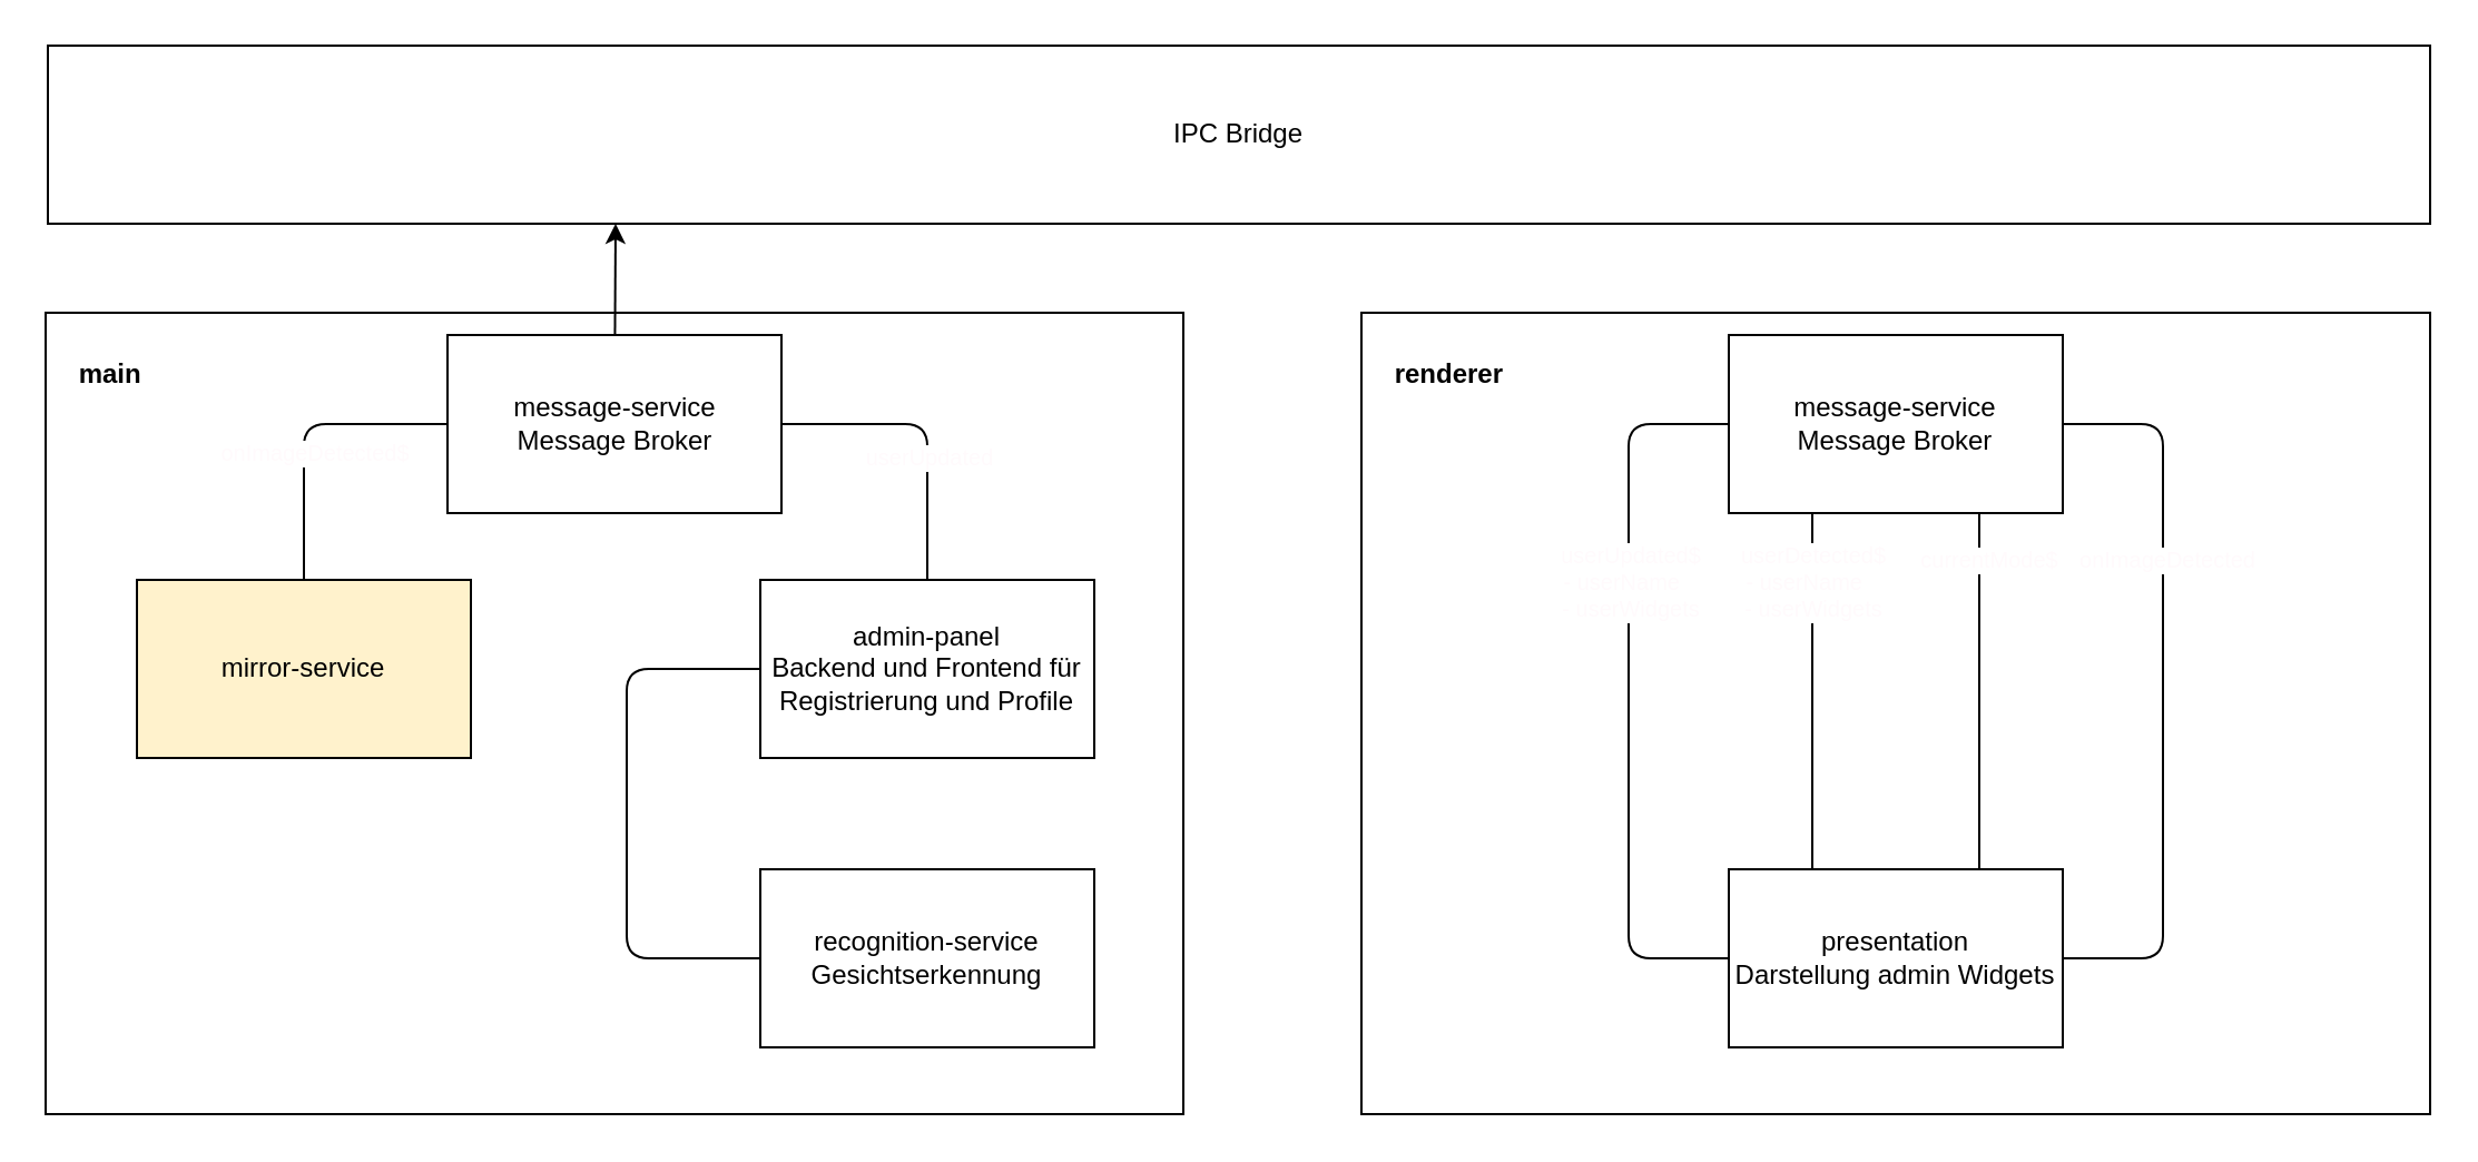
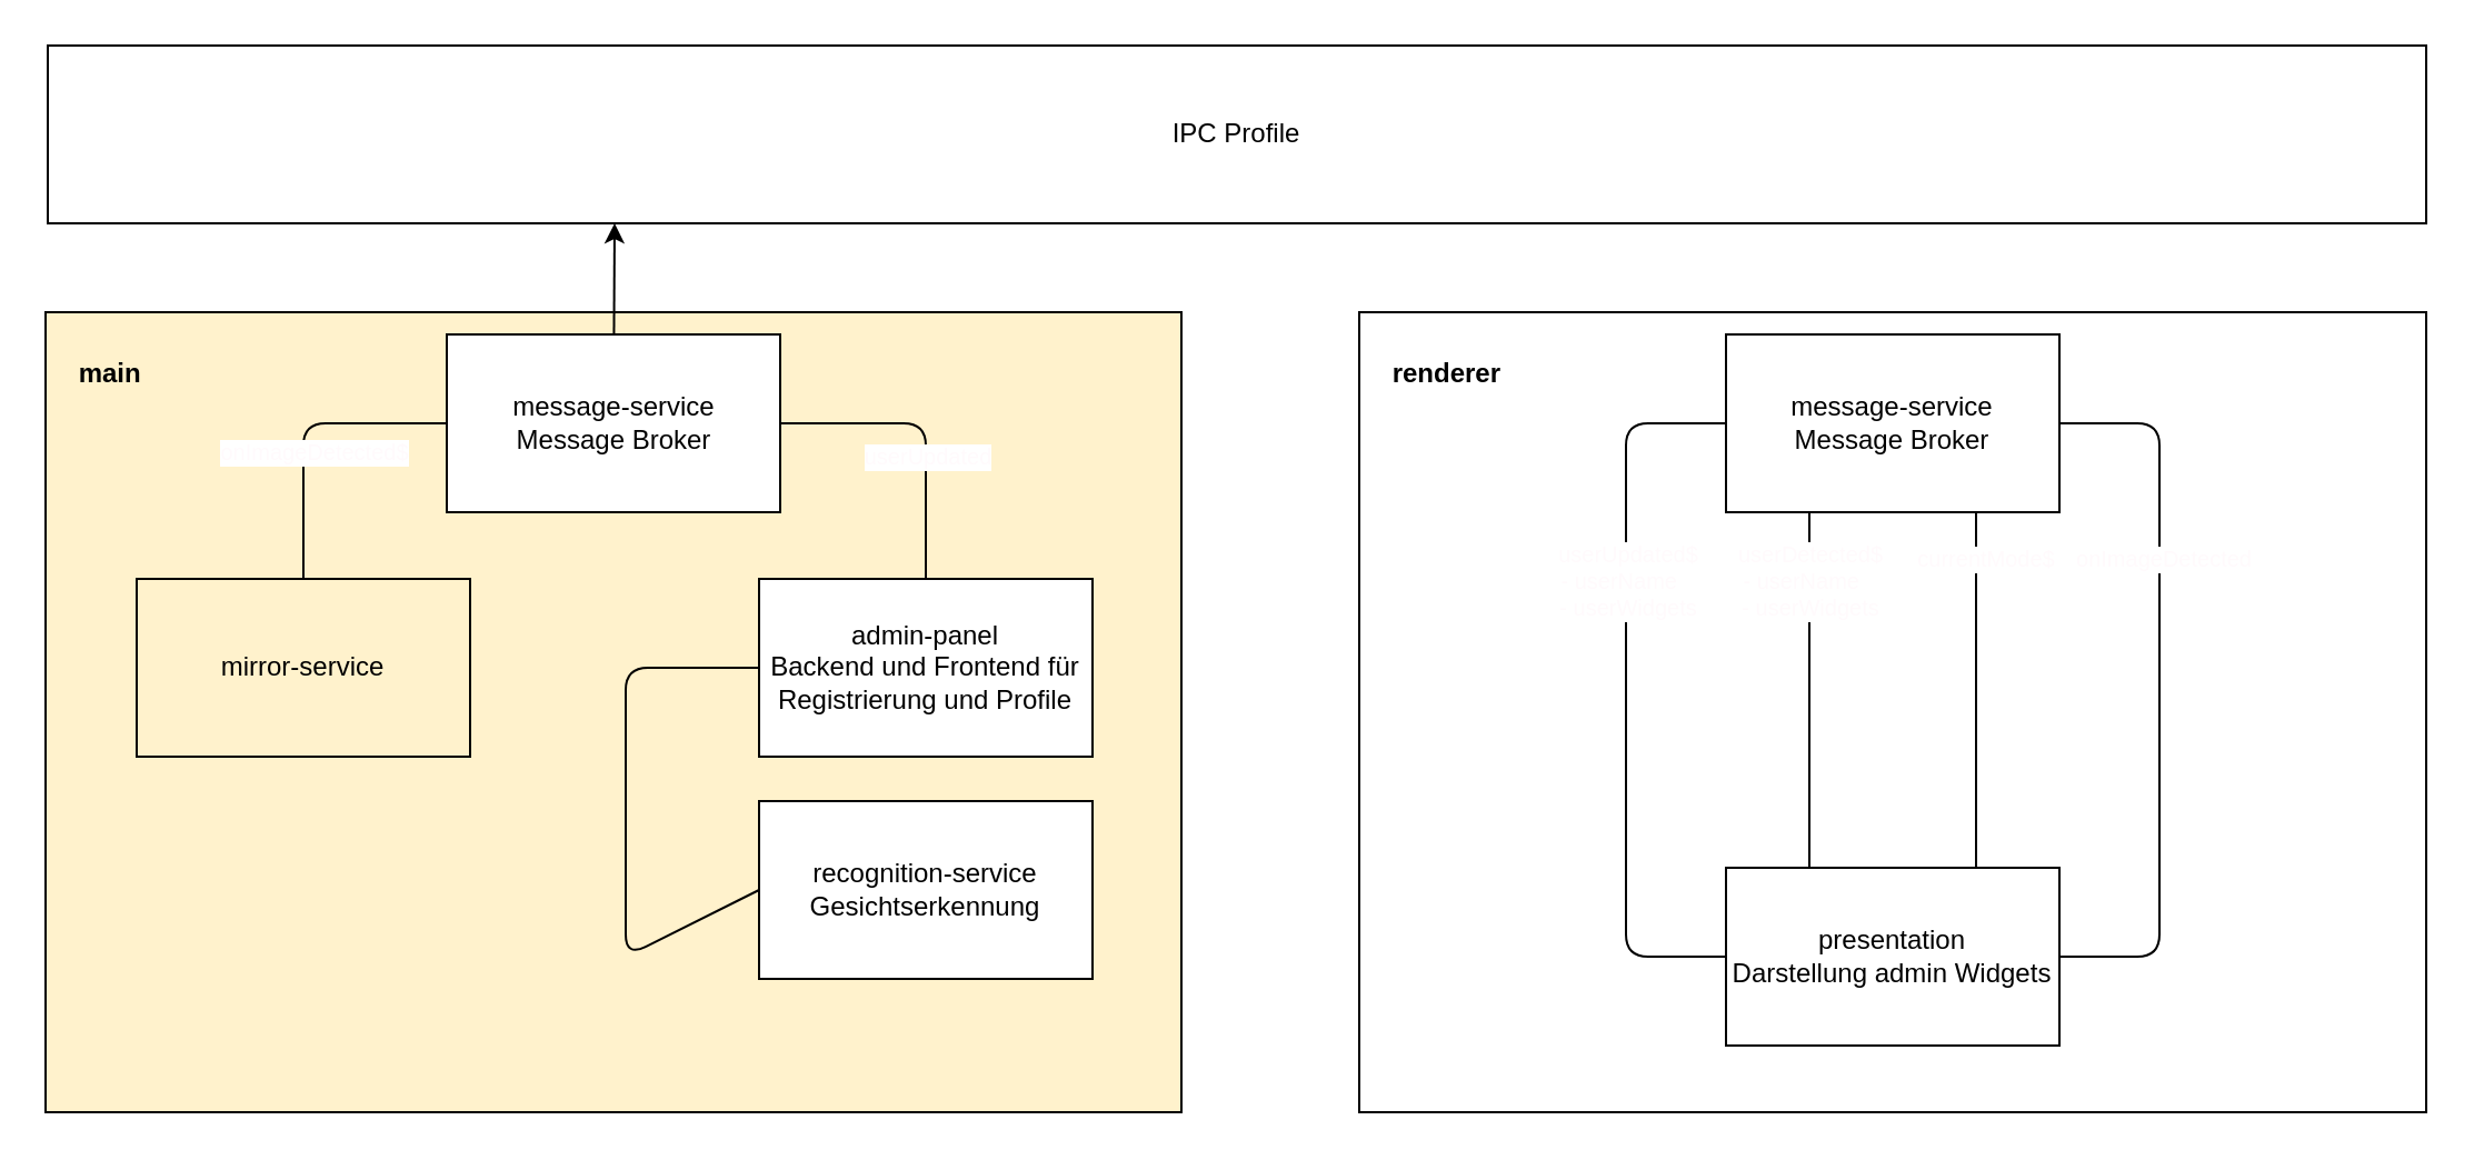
- <mxCell id="19" value="IPC Bridge" style="whiteSpace=wrap;html=1;" vertex="1" parent="1"><mxGeometry x="21" y="20" width="1070" height="80" as="geometry" /></mxCell>
+ <mxCell id="19" value="IPC Profile" style="whiteSpace=wrap;html=1;" vertex="1" parent="1"><mxGeometry x="21" y="20" width="1070" height="80" as="geometry" /></mxCell>
- <mxCell id="2" value="&lt;br&gt;&amp;nbsp; &amp;nbsp; main" style="whiteSpace=wrap;html=1;fontStyle=1;verticalAlign=top;align=left;" vertex="1" parent="1"><mxGeometry x="20" y="140" width="511" height="360" as="geometry" /></mxCell>
+ <mxCell id="2" value="&lt;br&gt;&amp;nbsp; &amp;nbsp; main" style="whiteSpace=wrap;html=1;fontStyle=1;verticalAlign=top;align=left;fillColor=#fff2cc;" vertex="1" parent="1"><mxGeometry x="20" y="140" width="511" height="360" as="geometry" /></mxCell>
- <mxCell id="7" value="recognition-service&lt;br&gt;Gesichtserkennung" style="whiteSpace=wrap;html=1;" vertex="1" parent="1"><mxGeometry x="341" y="390" width="150" height="80" as="geometry" /></mxCell>
+ <mxCell id="7" value="recognition-service&lt;br&gt;Gesichtserkennung" style="whiteSpace=wrap;html=1;" vertex="1" parent="1"><mxGeometry x="341" y="360" width="150" height="80" as="geometry" /></mxCell>
